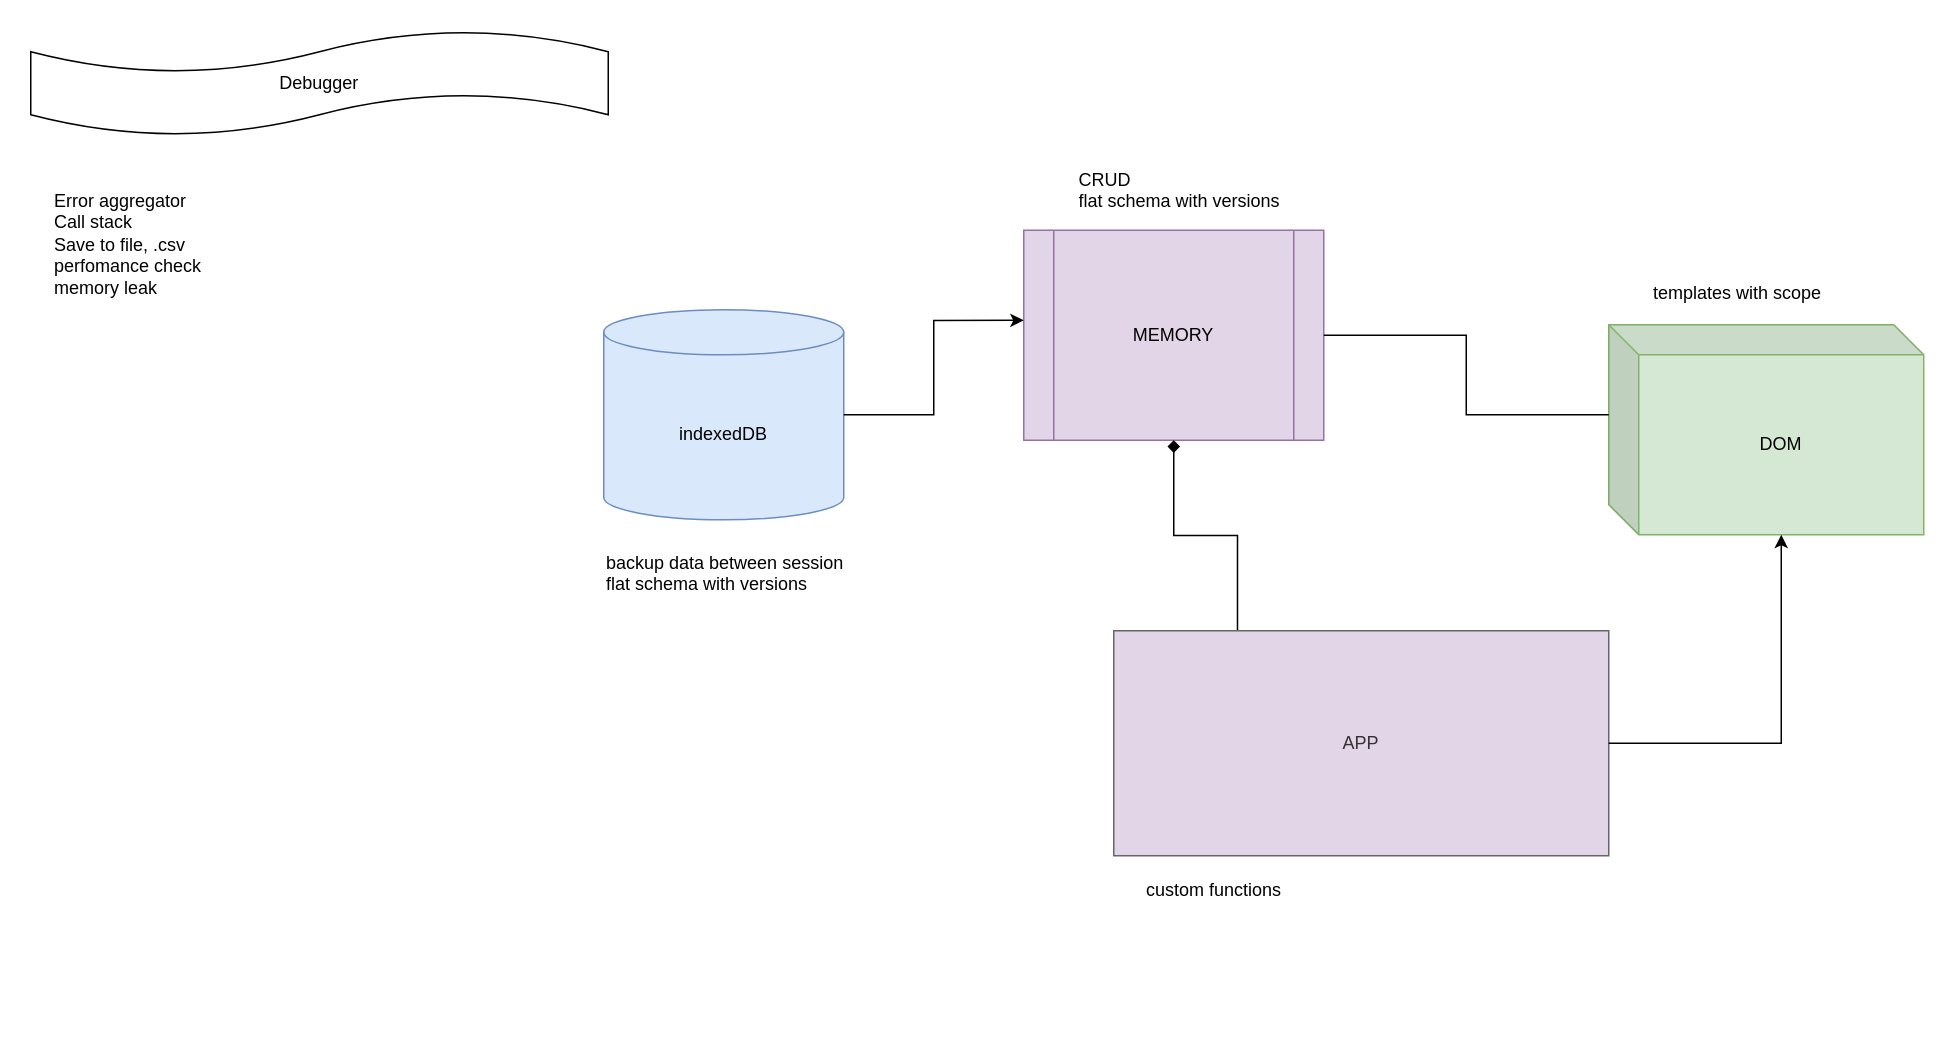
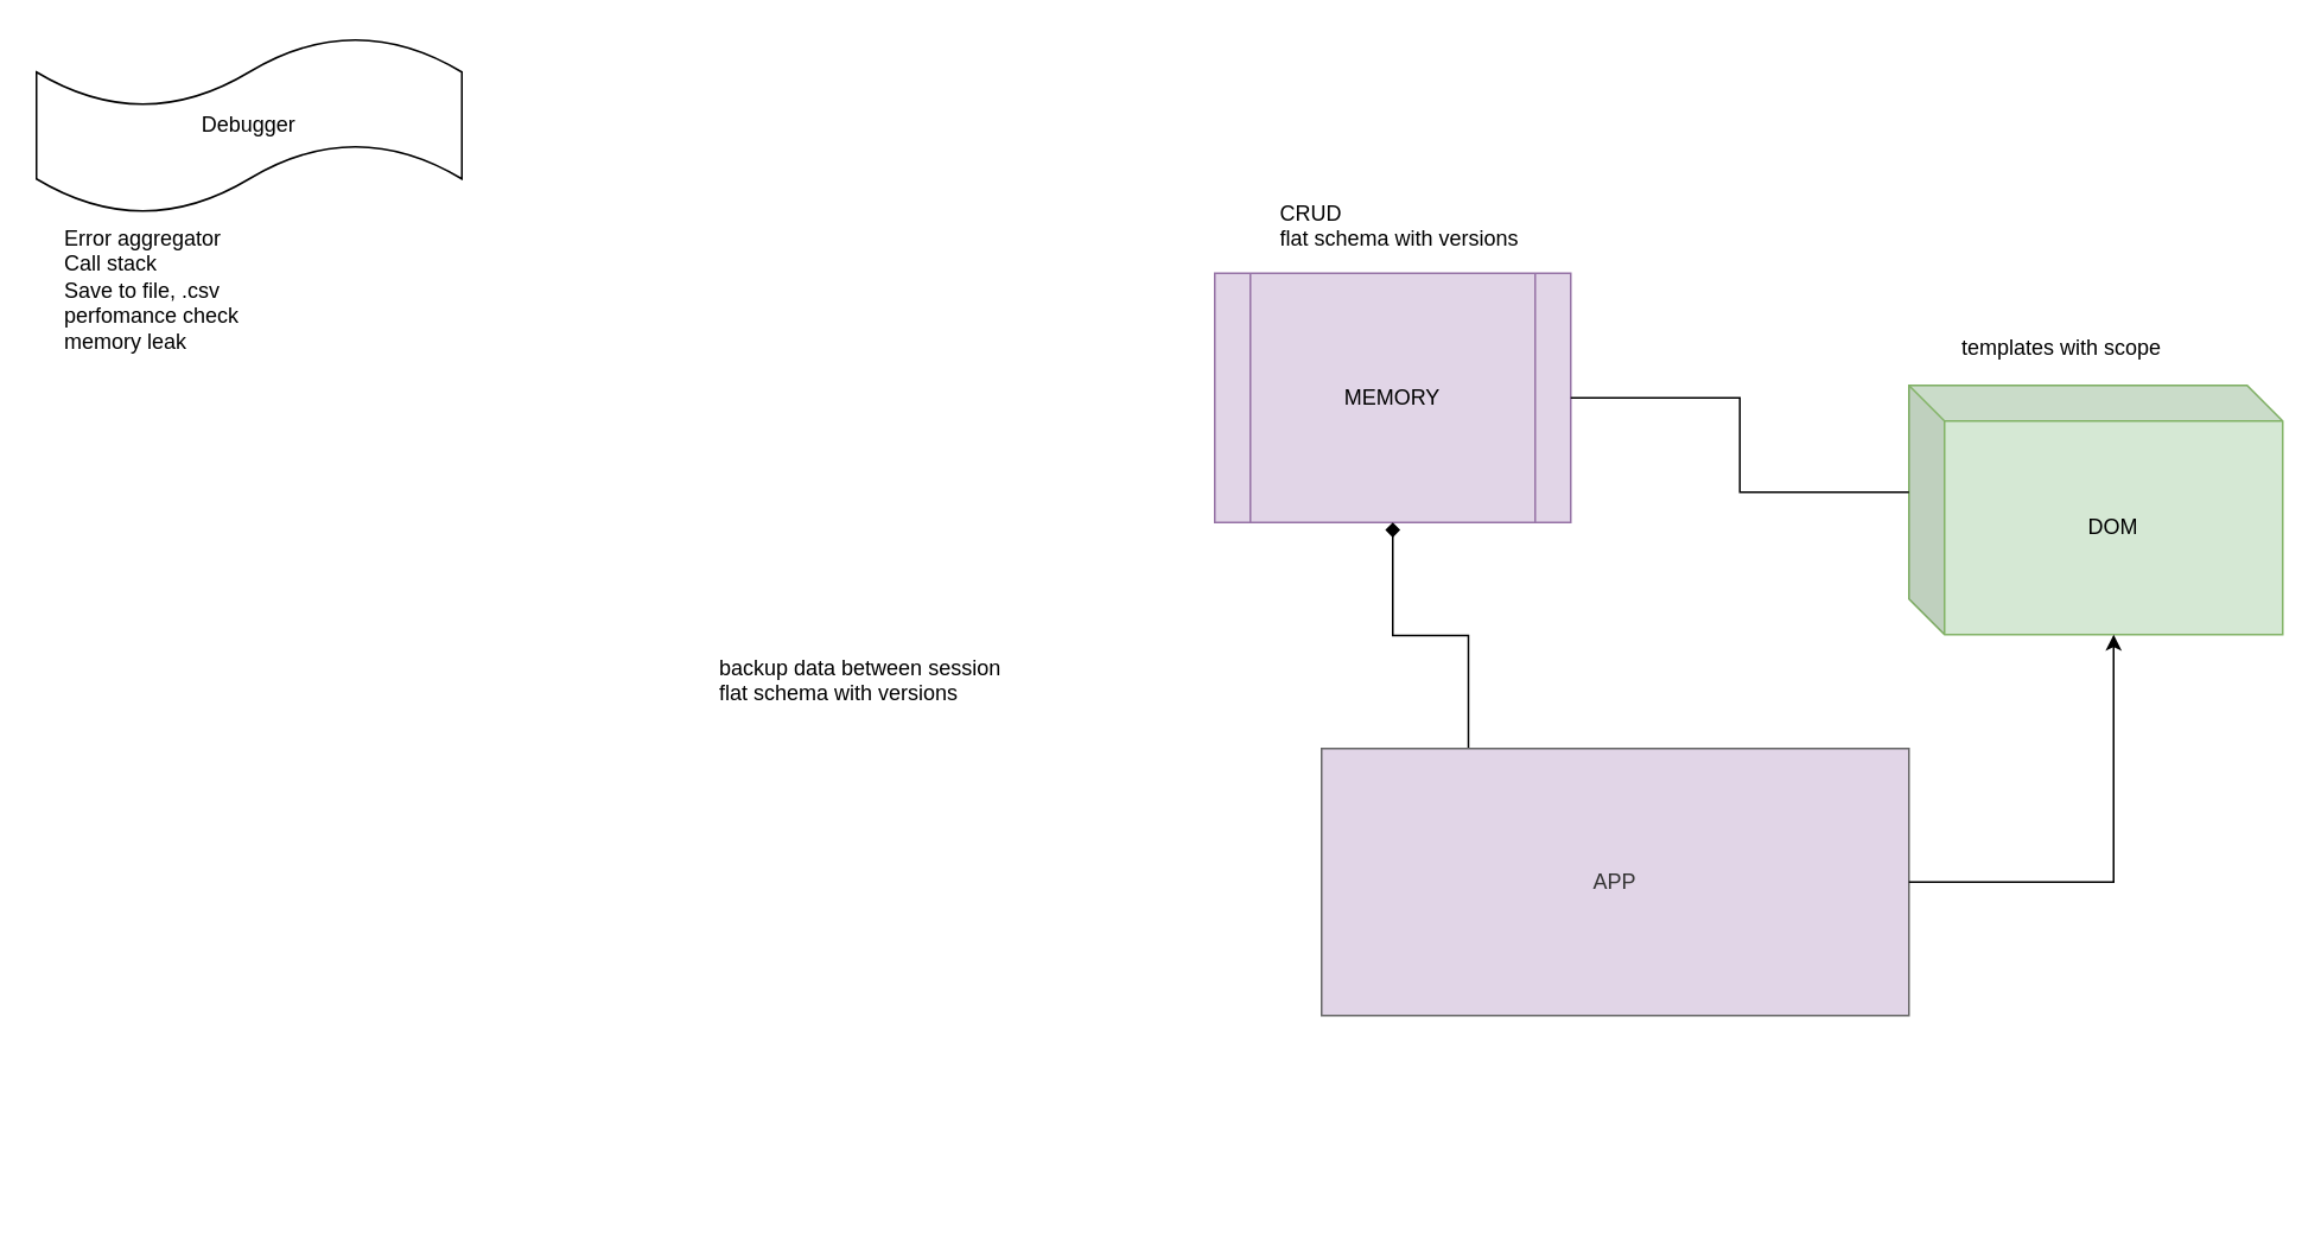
- <mxCell id="13" value="Debugger" style="shape=tape;whiteSpace=wrap;html=1;" vertex="1" parent="1"><mxGeometry x="20" y="20" width="385" height="70" as="geometry" /></mxCell>
+ <mxCell id="13" value="Debugger" style="shape=tape;whiteSpace=wrap;html=1;" vertex="1" parent="1"><mxGeometry x="20" y="20" width="239" height="100" as="geometry" /></mxCell>
- <mxCell id="9" style="edgeStyle=orthogonalEdgeStyle;rounded=0;orthogonalLoop=1;jettySize=auto;html=1;exitX=1;exitY=0.5;exitDx=0;exitDy=0;exitPerimeter=0;entryX=0;entryY=0.429;entryDx=0;entryDy=0;entryPerimeter=0;" edge="1" parent="1" source="2" target="4"><mxGeometry relative="1" as="geometry" /></mxCell>
- <mxCell id="2" value="indexedDB" style="shape=cylinder3;whiteSpace=wrap;html=1;boundedLbl=1;backgroundOutline=1;size=15;fillColor=#dae8fc;strokeColor=#6c8ebf;" vertex="1" parent="1"><mxGeometry x="402" y="206" width="160" height="140" as="geometry" /></mxCell>
- <mxCell id="15" value="custom functions" style="text;html=1;whiteSpace=wrap;overflow=hidden;rounded=0;" vertex="1" parent="1"><mxGeometry x="762" y="579" width="274" height="95" as="geometry" /></mxCell>
